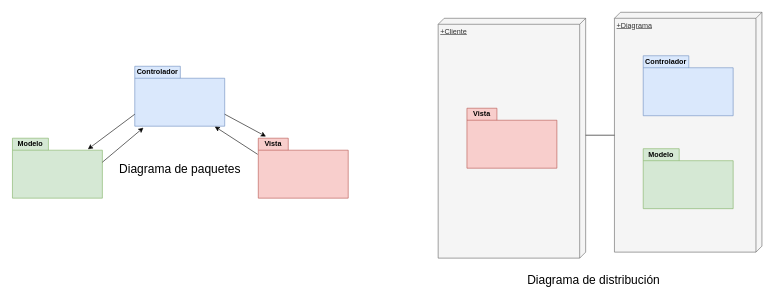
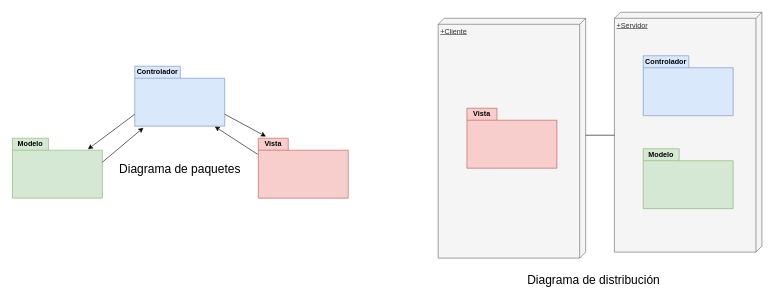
- <mxCell id="14" value="+Diagrama" style="verticalAlign=top;align=left;spacingTop=8;spacingLeft=2;spacingRight=12;shape=cube;size=10;direction=south;fontStyle=4;html=1;whiteSpace=wrap;fillColor=#f5f5f5;fontColor=#333333;strokeColor=#666666;" vertex="1" parent="1"><mxGeometry x="1024" y="20" width="246" height="400" as="geometry" /></mxCell>
+ <mxCell id="14" value="+Servidor" style="verticalAlign=top;align=left;spacingTop=8;spacingLeft=2;spacingRight=12;shape=cube;size=10;direction=south;fontStyle=4;html=1;whiteSpace=wrap;fillColor=#f5f5f5;fontColor=#333333;strokeColor=#666666;" vertex="1" parent="1"><mxGeometry x="1024" y="20" width="246" height="400" as="geometry" /></mxCell>
